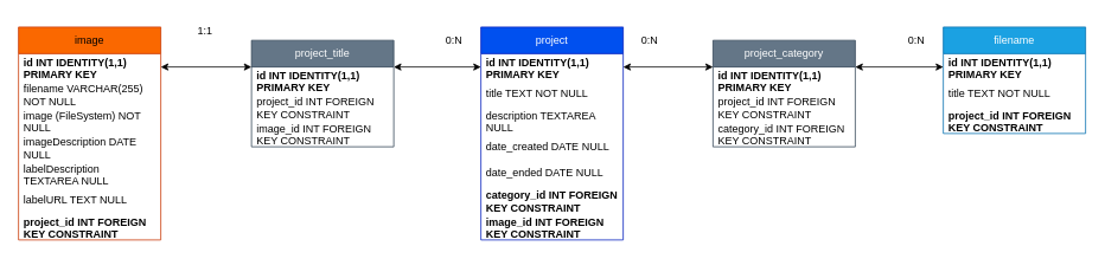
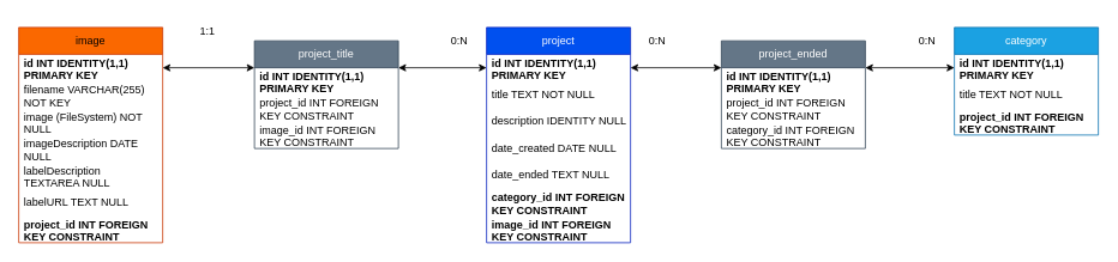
- <mxCell id="10" value="filename" style="swimlane;fontStyle=0;childLayout=stackLayout;horizontal=1;startSize=30;horizontalStack=0;resizeParent=1;resizeParentMax=0;resizeLast=0;collapsible=1;marginBottom=0;whiteSpace=wrap;html=1;fillColor=#1ba1e2;fontColor=#ffffff;strokeColor=#006EAF;" vertex="1" parent="1"><mxGeometry x="1060" y="30" width="160" height="120" as="geometry" /></mxCell>
+ <mxCell id="10" value="category" style="swimlane;fontStyle=0;childLayout=stackLayout;horizontal=1;startSize=30;horizontalStack=0;resizeParent=1;resizeParentMax=0;resizeLast=0;collapsible=1;marginBottom=0;whiteSpace=wrap;html=1;fillColor=#1ba1e2;fontColor=#ffffff;strokeColor=#006EAF;" vertex="1" parent="1"><mxGeometry x="1060" y="30" width="160" height="120" as="geometry" /></mxCell>
- <mxCell id="31" value="project_category" style="swimlane;fontStyle=0;childLayout=stackLayout;horizontal=1;startSize=30;horizontalStack=0;resizeParent=1;resizeParentMax=0;resizeLast=0;collapsible=1;marginBottom=0;whiteSpace=wrap;html=1;fillColor=#647687;fontColor=#ffffff;strokeColor=#314354;" vertex="1" parent="1"><mxGeometry x="801" y="45" width="160" height="120" as="geometry" /></mxCell>
+ <mxCell id="31" value="project_ended" style="swimlane;fontStyle=0;childLayout=stackLayout;horizontal=1;startSize=30;horizontalStack=0;resizeParent=1;resizeParentMax=0;resizeLast=0;collapsible=1;marginBottom=0;whiteSpace=wrap;html=1;fillColor=#647687;fontColor=#ffffff;strokeColor=#314354;" vertex="1" parent="1"><mxGeometry x="801" y="45" width="160" height="120" as="geometry" /></mxCell>
- <mxCell id="16" value="filename VARCHAR(255) NOT NULL" style="text;strokeColor=none;fillColor=none;align=left;verticalAlign=middle;spacingLeft=4;spacingRight=4;overflow=hidden;points=[[0,0.5],[1,0.5]];portConstraint=eastwest;rotatable=0;whiteSpace=wrap;html=1;" vertex="1" parent="14"><mxGeometry y="60" width="160" height="30" as="geometry" /></mxCell>
+ <mxCell id="16" value="filename VARCHAR(255) NOT KEY" style="text;strokeColor=none;fillColor=none;align=left;verticalAlign=middle;spacingLeft=4;spacingRight=4;overflow=hidden;points=[[0,0.5],[1,0.5]];portConstraint=eastwest;rotatable=0;whiteSpace=wrap;html=1;" vertex="1" parent="14"><mxGeometry y="60" width="160" height="30" as="geometry" /></mxCell>
- <mxCell id="5" value="description TEXTAREA NULL" style="text;strokeColor=none;fillColor=none;align=left;verticalAlign=middle;spacingLeft=4;spacingRight=4;overflow=hidden;points=[[0,0.5],[1,0.5]];portConstraint=eastwest;rotatable=0;whiteSpace=wrap;html=1;" vertex="1" parent="2"><mxGeometry y="90" width="160" height="30" as="geometry" /></mxCell>
+ <mxCell id="5" value="description IDENTITY NULL" style="text;strokeColor=none;fillColor=none;align=left;verticalAlign=middle;spacingLeft=4;spacingRight=4;overflow=hidden;points=[[0,0.5],[1,0.5]];portConstraint=eastwest;rotatable=0;whiteSpace=wrap;html=1;" vertex="1" parent="2"><mxGeometry y="90" width="160" height="30" as="geometry" /></mxCell>
- <mxCell id="7" value="date_ended DATE NULL" style="text;strokeColor=none;fillColor=none;align=left;verticalAlign=middle;spacingLeft=4;spacingRight=4;overflow=hidden;points=[[0,0.5],[1,0.5]];portConstraint=eastwest;rotatable=0;whiteSpace=wrap;html=1;" vertex="1" parent="2"><mxGeometry y="150" width="160" height="30" as="geometry" /></mxCell>
+ <mxCell id="7" value="date_ended TEXT NULL" style="text;strokeColor=none;fillColor=none;align=left;verticalAlign=middle;spacingLeft=4;spacingRight=4;overflow=hidden;points=[[0,0.5],[1,0.5]];portConstraint=eastwest;rotatable=0;whiteSpace=wrap;html=1;" vertex="1" parent="2"><mxGeometry y="150" width="160" height="30" as="geometry" /></mxCell>
